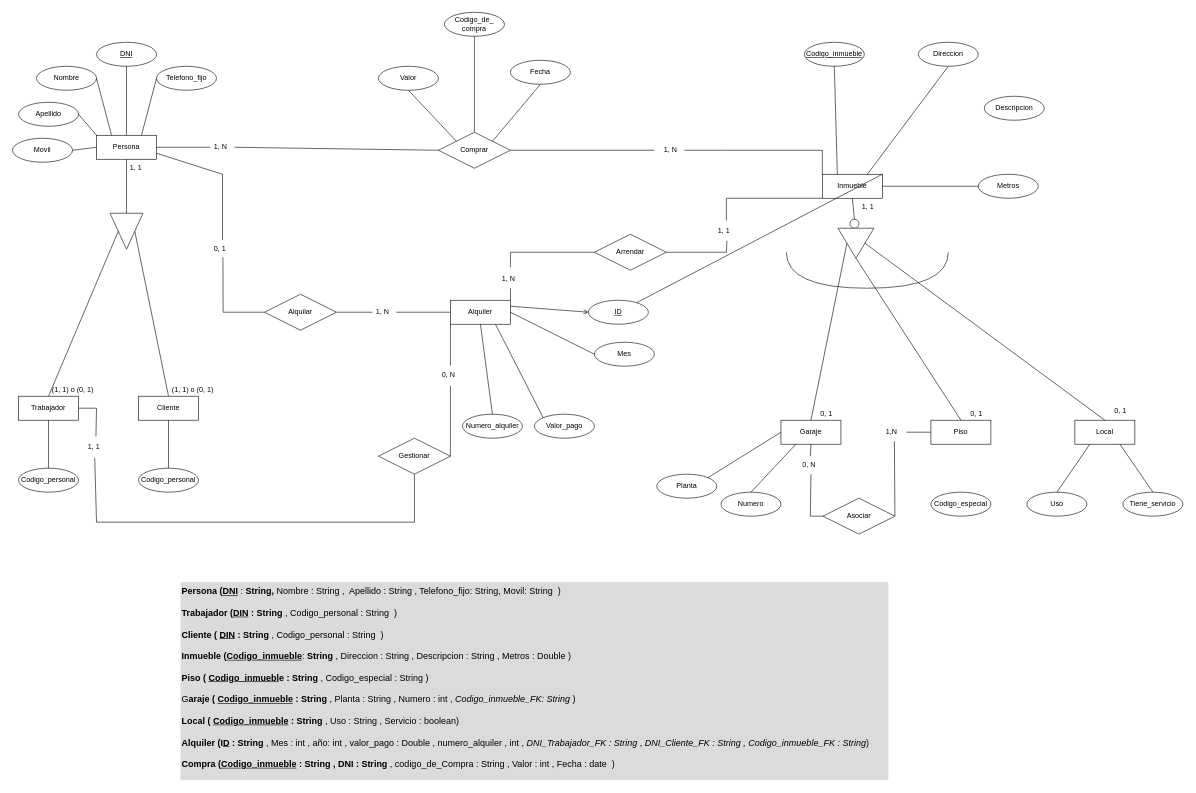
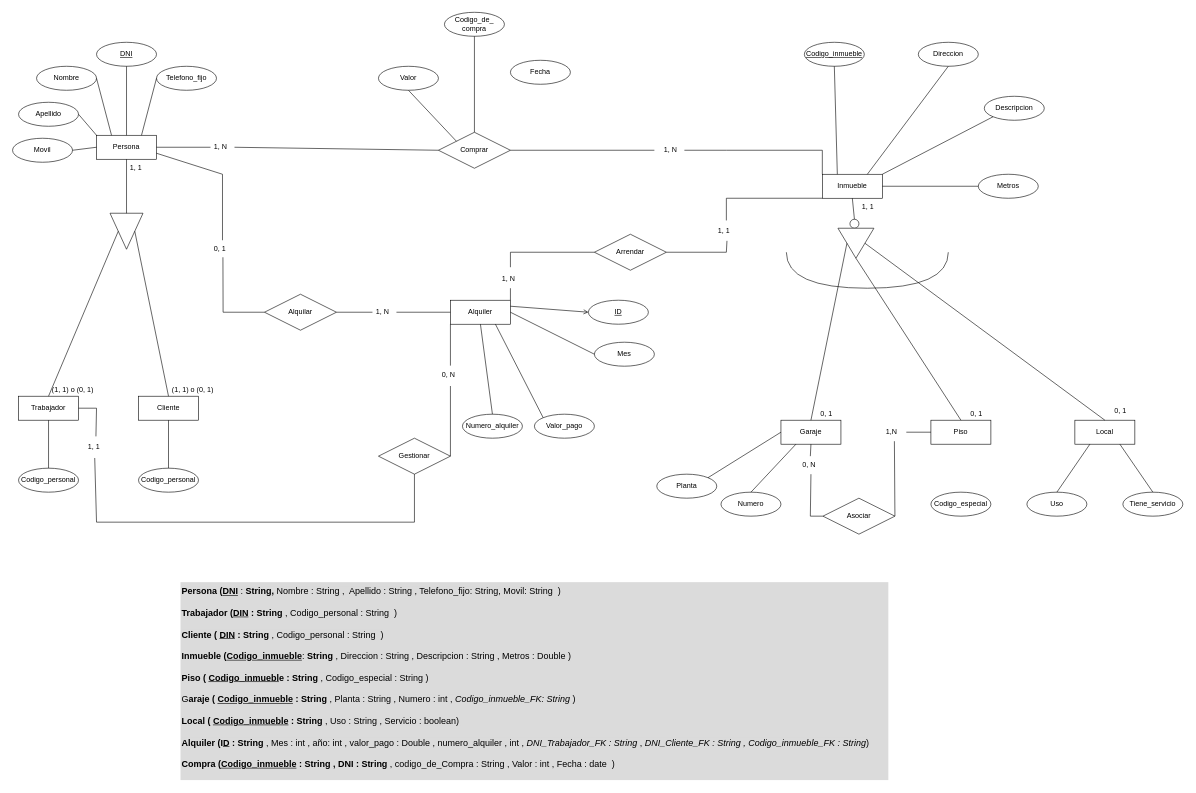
- <mxCell id="52" value="" style="endArrow=none;html=1;rounded=0;entryX=0.5;entryY=1;entryDx=0;entryDy=0;exitX=1;exitY=0;exitDx=0;exitDy=0;" parent="1" source="40" target="49" edge="1"><mxGeometry relative="1" as="geometry"><mxPoint x="700" y="180" as="sourcePoint" /><mxPoint x="860" y="180" as="targetPoint" /></mxGeometry></mxCell>
- <mxCell id="22" value="" style="endArrow=none;html=1;rounded=0;exitX=1;exitY=0;exitDx=0;exitDy=0;" parent="1" source="2" target="56" edge="1"><mxGeometry relative="1" as="geometry"><mxPoint x="1090" y="280" as="sourcePoint" /><mxPoint x="1250" y="280" as="targetPoint" /></mxGeometry></mxCell>
+ <mxCell id="22" value="" style="endArrow=none;html=1;rounded=0;entryX=0;entryY=1;entryDx=0;entryDy=0;exitX=1;exitY=0;exitDx=0;exitDy=0;" parent="1" source="2" target="8" edge="1"><mxGeometry relative="1" as="geometry"><mxPoint x="1090" y="280" as="sourcePoint" /><mxPoint x="1250" y="280" as="targetPoint" /></mxGeometry></mxCell>
